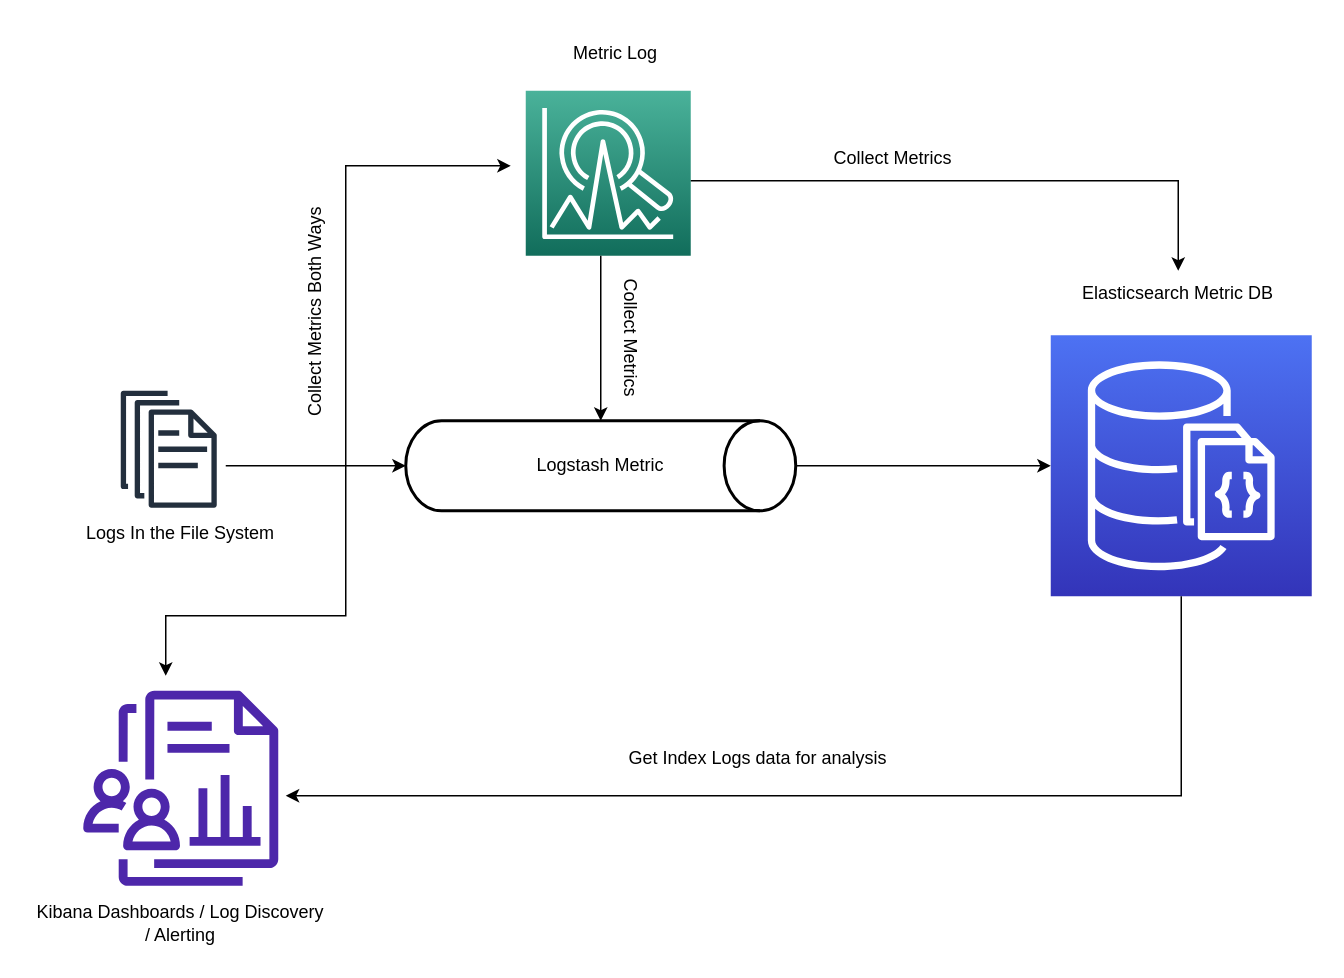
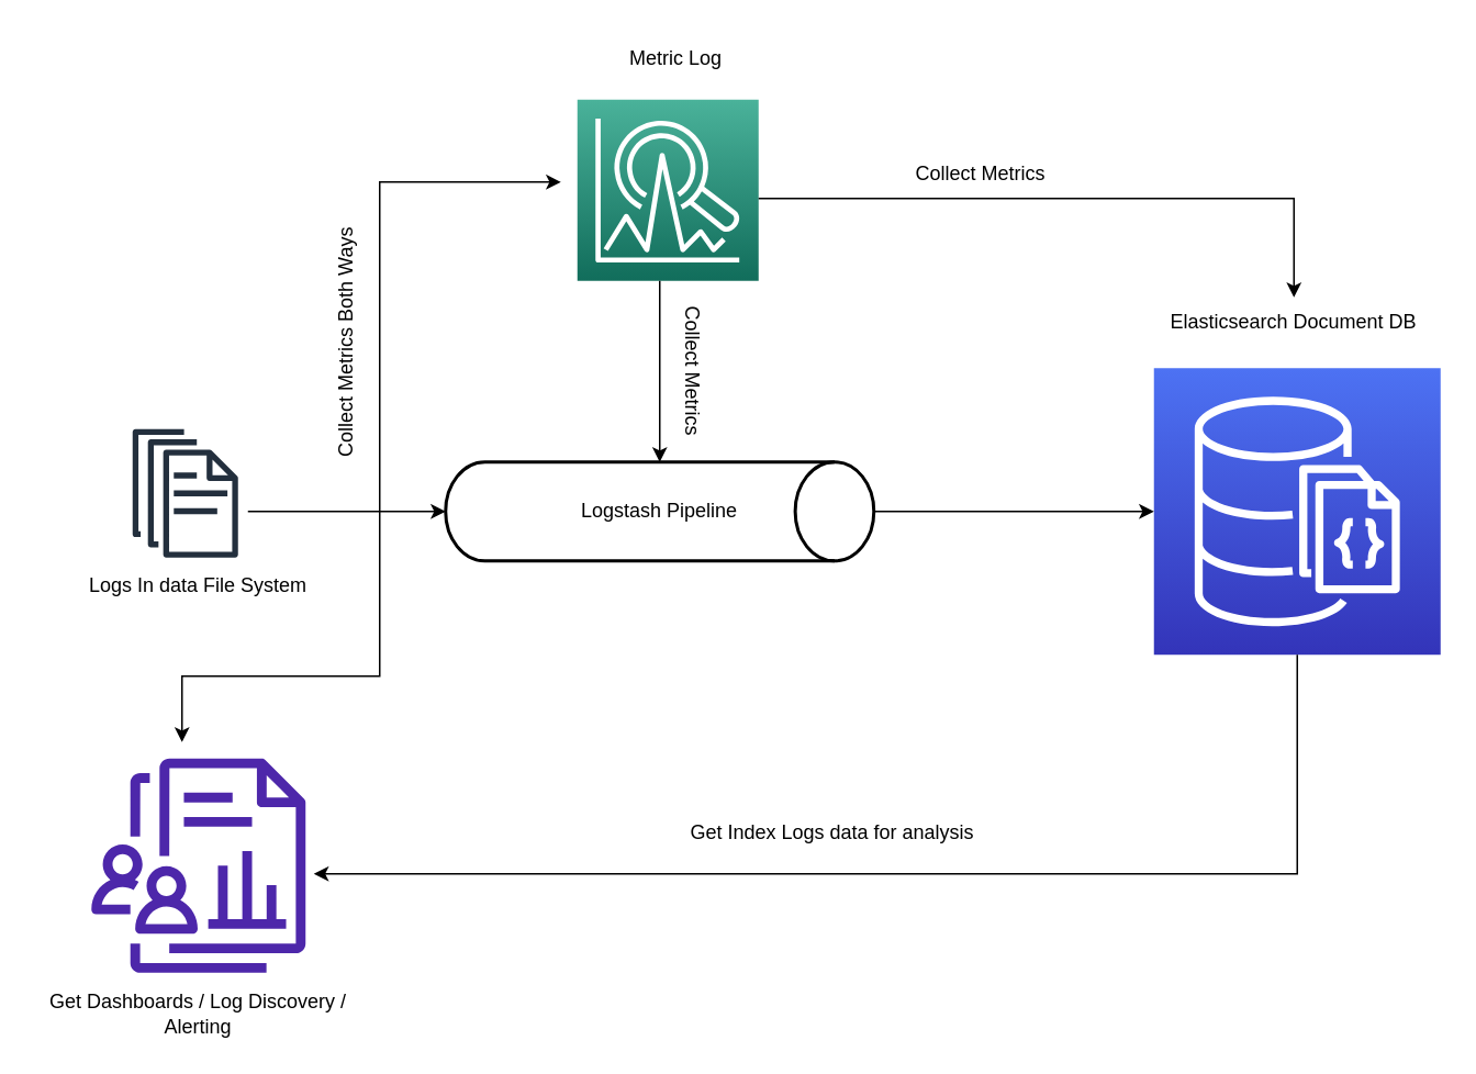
- <mxCell id="6" value="Elasticsearch Metric DB" style="text;html=1;strokeColor=none;fillColor=none;align=center;verticalAlign=middle;whiteSpace=wrap;rounded=0;" vertex="1" parent="1"><mxGeometry x="700" y="180" width="170" height="30" as="geometry" /></mxCell>
+ <mxCell id="6" value="Elasticsearch Document DB" style="text;html=1;strokeColor=none;fillColor=none;align=center;verticalAlign=middle;whiteSpace=wrap;rounded=0;" vertex="1" parent="1"><mxGeometry x="700" y="180" width="170" height="30" as="geometry" /></mxCell>
- <mxCell id="4" value="Logstash Metric" style="strokeWidth=2;html=1;shape=mxgraph.flowchart.direct_data;whiteSpace=wrap;" vertex="1" parent="1"><mxGeometry x="270" y="280" width="260" height="60" as="geometry" /></mxCell>
+ <mxCell id="4" value="Logstash Pipeline" style="strokeWidth=2;html=1;shape=mxgraph.flowchart.direct_data;whiteSpace=wrap;" vertex="1" parent="1"><mxGeometry x="270" y="280" width="260" height="60" as="geometry" /></mxCell>
- <mxCell id="3" value="Logs In the File System" style="text;html=1;strokeColor=none;fillColor=none;align=center;verticalAlign=middle;whiteSpace=wrap;rounded=0;" vertex="1" parent="1"><mxGeometry x="20" y="340" width="200" height="30" as="geometry" /></mxCell>
+ <mxCell id="3" value="Logs In data File System" style="text;html=1;strokeColor=none;fillColor=none;align=center;verticalAlign=middle;whiteSpace=wrap;rounded=0;" vertex="1" parent="1"><mxGeometry x="20" y="340" width="200" height="30" as="geometry" /></mxCell>
- <mxCell id="10" value="Kibana Dashboards / Log Discovery / Alerting" style="text;html=1;strokeColor=none;fillColor=none;align=center;verticalAlign=middle;whiteSpace=wrap;rounded=0;" vertex="1" parent="1"><mxGeometry x="20" y="600" width="200" height="30" as="geometry" /></mxCell>
+ <mxCell id="10" value="Get Dashboards / Log Discovery / Alerting" style="text;html=1;strokeColor=none;fillColor=none;align=center;verticalAlign=middle;whiteSpace=wrap;rounded=0;" vertex="1" parent="1"><mxGeometry x="20" y="600" width="200" height="30" as="geometry" /></mxCell>
